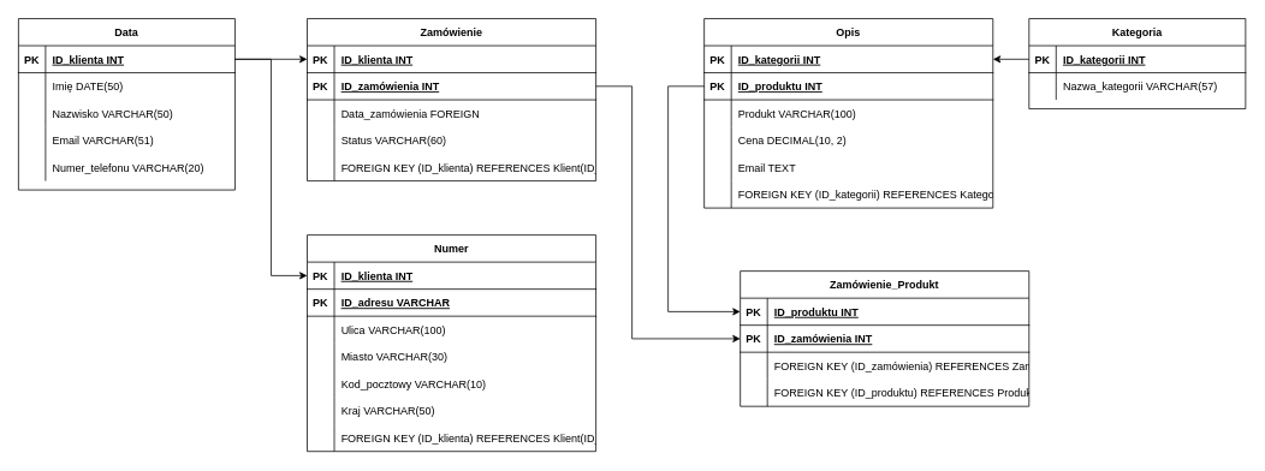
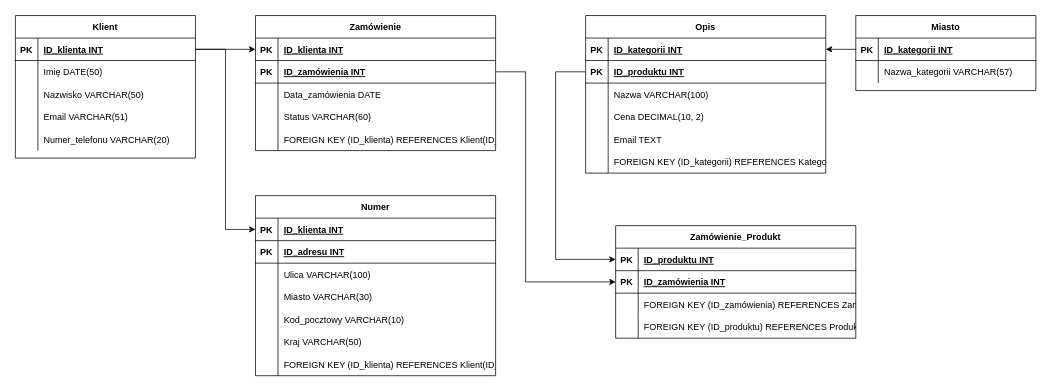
- <mxCell id="2" value="Data" style="shape=table;startSize=30;container=1;collapsible=1;childLayout=tableLayout;fixedRows=1;rowLines=0;fontStyle=1;align=center;resizeLast=1;" vertex="1" parent="1"><mxGeometry x="20" y="20" width="240" height="190" as="geometry" /></mxCell>
+ <mxCell id="2" value="Klient" style="shape=table;startSize=30;container=1;collapsible=1;childLayout=tableLayout;fixedRows=1;rowLines=0;fontStyle=1;align=center;resizeLast=1;" vertex="1" parent="1"><mxGeometry x="20" y="20" width="240" height="190" as="geometry" /></mxCell>
- <mxCell id="53" value="Kategoria" style="shape=table;startSize=30;container=1;collapsible=1;childLayout=tableLayout;fixedRows=1;rowLines=0;fontStyle=1;align=center;resizeLast=1;" vertex="1" parent="1"><mxGeometry x="1140" y="20" width="240" height="100" as="geometry" /></mxCell>
+ <mxCell id="53" value="Miasto" style="shape=table;startSize=30;container=1;collapsible=1;childLayout=tableLayout;fixedRows=1;rowLines=0;fontStyle=1;align=center;resizeLast=1;" vertex="1" parent="1"><mxGeometry x="1140" y="20" width="240" height="100" as="geometry" /></mxCell>
- <mxCell id="27" value="Data_zamówienia FOREIGN" style="shape=partialRectangle;overflow=hidden;connectable=0;fillColor=none;align=left;strokeColor=inherit;top=0;left=0;bottom=0;right=0;spacingLeft=6;" vertex="1" parent="25"><mxGeometry x="30" width="290" height="30" as="geometry"><mxRectangle width="290" height="30" as="alternateBounds" /></mxGeometry></mxCell>
+ <mxCell id="27" value="Data_zamówienia DATE" style="shape=partialRectangle;overflow=hidden;connectable=0;fillColor=none;align=left;strokeColor=inherit;top=0;left=0;bottom=0;right=0;spacingLeft=6;" vertex="1" parent="25"><mxGeometry x="30" width="290" height="30" as="geometry"><mxRectangle width="290" height="30" as="alternateBounds" /></mxGeometry></mxCell>
- <mxCell id="43" value="Produkt VARCHAR(100)" style="shape=partialRectangle;overflow=hidden;connectable=0;fillColor=none;align=left;strokeColor=inherit;top=0;left=0;bottom=0;right=0;spacingLeft=6;" vertex="1" parent="41"><mxGeometry x="30" width="290" height="30" as="geometry"><mxRectangle width="290" height="30" as="alternateBounds" /></mxGeometry></mxCell>
+ <mxCell id="43" value="Nazwa VARCHAR(100)" style="shape=partialRectangle;overflow=hidden;connectable=0;fillColor=none;align=left;strokeColor=inherit;top=0;left=0;bottom=0;right=0;spacingLeft=6;" vertex="1" parent="41"><mxGeometry x="30" width="290" height="30" as="geometry"><mxRectangle width="290" height="30" as="alternateBounds" /></mxGeometry></mxCell>
- <mxCell id="66" value="ID_adresu VARCHAR " style="shape=partialRectangle;overflow=hidden;connectable=0;fillColor=none;align=left;strokeColor=inherit;top=0;left=0;bottom=0;right=0;spacingLeft=6;fontStyle=5;" vertex="1" parent="64"><mxGeometry x="30" width="290" height="30" as="geometry"><mxRectangle width="290" height="30" as="alternateBounds" /></mxGeometry></mxCell>
+ <mxCell id="66" value="ID_adresu INT " style="shape=partialRectangle;overflow=hidden;connectable=0;fillColor=none;align=left;strokeColor=inherit;top=0;left=0;bottom=0;right=0;spacingLeft=6;fontStyle=5;" vertex="1" parent="64"><mxGeometry x="30" width="290" height="30" as="geometry"><mxRectangle width="290" height="30" as="alternateBounds" /></mxGeometry></mxCell>
